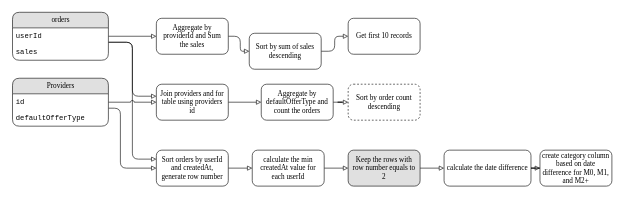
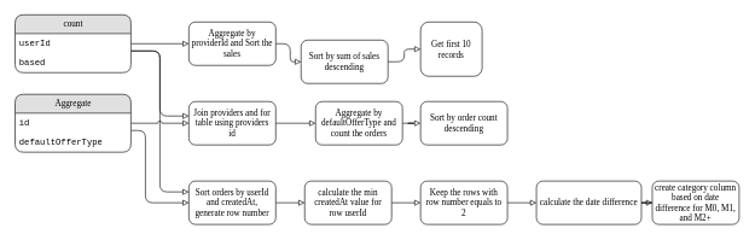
- <mxCell id="5" value="orders" style="swimlane;html=1;fontStyle=0;childLayout=stackLayout;horizontal=1;startSize=26;fillColor=#e0e0e0;horizontalStack=0;resizeParent=1;resizeLast=0;collapsible=1;marginBottom=0;swimlaneFillColor=#ffffff;align=center;rounded=1;shadow=0;comic=0;labelBackgroundColor=none;strokeWidth=1;fontFamily=Verdana;fontSize=12" vertex="1" parent="1"><mxGeometry x="20" y="20" width="160" height="80" as="geometry" /></mxCell>
+ <mxCell id="5" value="count" style="swimlane;html=1;fontStyle=0;childLayout=stackLayout;horizontal=1;startSize=26;fillColor=#e0e0e0;horizontalStack=0;resizeParent=1;resizeLast=0;collapsible=1;marginBottom=0;swimlaneFillColor=#ffffff;align=center;rounded=1;shadow=0;comic=0;labelBackgroundColor=none;strokeWidth=1;fontFamily=Verdana;fontSize=12" vertex="1" parent="1"><mxGeometry x="20" y="20" width="160" height="80" as="geometry" /></mxCell>
- <mxCell id="14" value="&lt;span style=&quot;background-color: initial; font-family: Georgia;&quot;&gt;Aggregate by providerId and Sum the sales&lt;/span&gt;" style="rounded=1;whiteSpace=wrap;html=1;align=center;spacing=5;spacingLeft=0;" vertex="1" parent="1"><mxGeometry x="260" y="30" width="120" height="60" as="geometry" /></mxCell>
+ <mxCell id="14" value="&lt;span style=&quot;background-color: initial; font-family: Georgia;&quot;&gt;Aggregate by providerId and Sort the sales&lt;/span&gt;" style="rounded=1;whiteSpace=wrap;html=1;align=center;spacing=5;spacingLeft=0;" vertex="1" parent="1"><mxGeometry x="260" y="30" width="120" height="60" as="geometry" /></mxCell>
- <mxCell id="17" value="&lt;font face=&quot;Georgia&quot;&gt;Get first 10 records&lt;/font&gt;" style="rounded=1;whiteSpace=wrap;html=1;align=center;spacing=3;spacingLeft=0;" vertex="1" parent="1"><mxGeometry x="580" y="30" width="120" height="60" as="geometry" /></mxCell>
+ <mxCell id="17" value="&lt;font face=&quot;Georgia&quot;&gt;Get first 10 records&lt;/font&gt;" style="rounded=1;whiteSpace=wrap;html=1;align=center;spacing=3;spacingLeft=0;" vertex="1" parent="1"><mxGeometry x="580" y="30" width="85" height="75" as="geometry" /></mxCell>
- <mxCell id="7" value="&lt;font face=&quot;Courier New&quot;&gt;sales&lt;/font&gt;" style="text;html=1;strokeColor=none;fillColor=none;spacingLeft=4;spacingRight=4;whiteSpace=wrap;overflow=hidden;rotatable=0;points=[[0,0.5],[1,0.5]];portConstraint=eastwest;" vertex="1" parent="5"><mxGeometry y="52" width="160" height="26" as="geometry" /></mxCell>
+ <mxCell id="7" value="&lt;font face=&quot;Courier New&quot;&gt;based&lt;/font&gt;" style="text;html=1;strokeColor=none;fillColor=none;spacingLeft=4;spacingRight=4;whiteSpace=wrap;overflow=hidden;rotatable=0;points=[[0,0.5],[1,0.5]];portConstraint=eastwest;" vertex="1" parent="5"><mxGeometry y="52" width="160" height="26" as="geometry" /></mxCell>
- <mxCell id="10" value="Providers" style="swimlane;html=1;fontStyle=0;childLayout=stackLayout;horizontal=1;startSize=26;fillColor=#e0e0e0;horizontalStack=0;resizeParent=1;resizeLast=0;collapsible=1;marginBottom=0;swimlaneFillColor=#ffffff;align=center;rounded=1;shadow=0;comic=0;labelBackgroundColor=none;strokeWidth=1;fontFamily=Verdana;fontSize=12" vertex="1" parent="1"><mxGeometry x="20" y="130" width="160" height="80" as="geometry"><mxRectangle x="190" y="180" width="90" height="30" as="alternateBounds" /></mxGeometry></mxCell>
+ <mxCell id="10" value="Aggregate" style="swimlane;html=1;fontStyle=0;childLayout=stackLayout;horizontal=1;startSize=26;fillColor=#e0e0e0;horizontalStack=0;resizeParent=1;resizeLast=0;collapsible=1;marginBottom=0;swimlaneFillColor=#ffffff;align=center;rounded=1;shadow=0;comic=0;labelBackgroundColor=none;strokeWidth=1;fontFamily=Verdana;fontSize=12" vertex="1" parent="1"><mxGeometry x="20" y="130" width="160" height="80" as="geometry"><mxRectangle x="190" y="180" width="90" height="30" as="alternateBounds" /></mxGeometry></mxCell>
- <mxCell id="22" value="&lt;span style=&quot;font-family: Georgia; text-align: left; background-color: initial;&quot;&gt;Sort by order count descending&lt;/span&gt;" style="rounded=1;whiteSpace=wrap;html=1;align=center;spacing=5;spacingLeft=0;dashed=1;" vertex="1" parent="1"><mxGeometry x="580" y="140" width="120" height="60" as="geometry" /></mxCell>
+ <mxCell id="22" value="&lt;span style=&quot;font-family: Georgia; text-align: left; background-color: initial;&quot;&gt;Sort by order count descending&lt;/span&gt;" style="rounded=1;whiteSpace=wrap;html=1;align=center;spacing=5;spacingLeft=0;" vertex="1" parent="1"><mxGeometry x="580" y="140" width="120" height="60" as="geometry" /></mxCell>
- <mxCell id="26" value="&lt;font face=&quot;Georgia&quot;&gt;calculate the min createdAt value for each userId&lt;/font&gt;" style="rounded=1;whiteSpace=wrap;html=1;align=center;spacing=5;spacingLeft=0;" vertex="1" parent="1"><mxGeometry x="420" y="250" width="120" height="60" as="geometry" /></mxCell>
+ <mxCell id="26" value="&lt;font face=&quot;Georgia&quot;&gt;calculate the min createdAt value for row userId&lt;/font&gt;" style="rounded=1;whiteSpace=wrap;html=1;align=center;spacing=5;spacingLeft=0;" vertex="1" parent="1"><mxGeometry x="420" y="250" width="120" height="60" as="geometry" /></mxCell>
- <mxCell id="31" value="&lt;font face=&quot;Georgia&quot;&gt;Keep the rows with row number equals to 2&lt;/font&gt;" style="rounded=1;whiteSpace=wrap;html=1;align=center;spacing=5;spacingLeft=0;fillColor=#e0e0e0;" vertex="1" parent="1"><mxGeometry x="580" y="250" width="120" height="60" as="geometry" /></mxCell>
+ <mxCell id="31" value="&lt;font face=&quot;Georgia&quot;&gt;Keep the rows with row number equals to 2&lt;/font&gt;" style="rounded=1;whiteSpace=wrap;html=1;align=center;spacing=5;spacingLeft=0;" vertex="1" parent="1"><mxGeometry x="580" y="250" width="120" height="60" as="geometry" /></mxCell>
